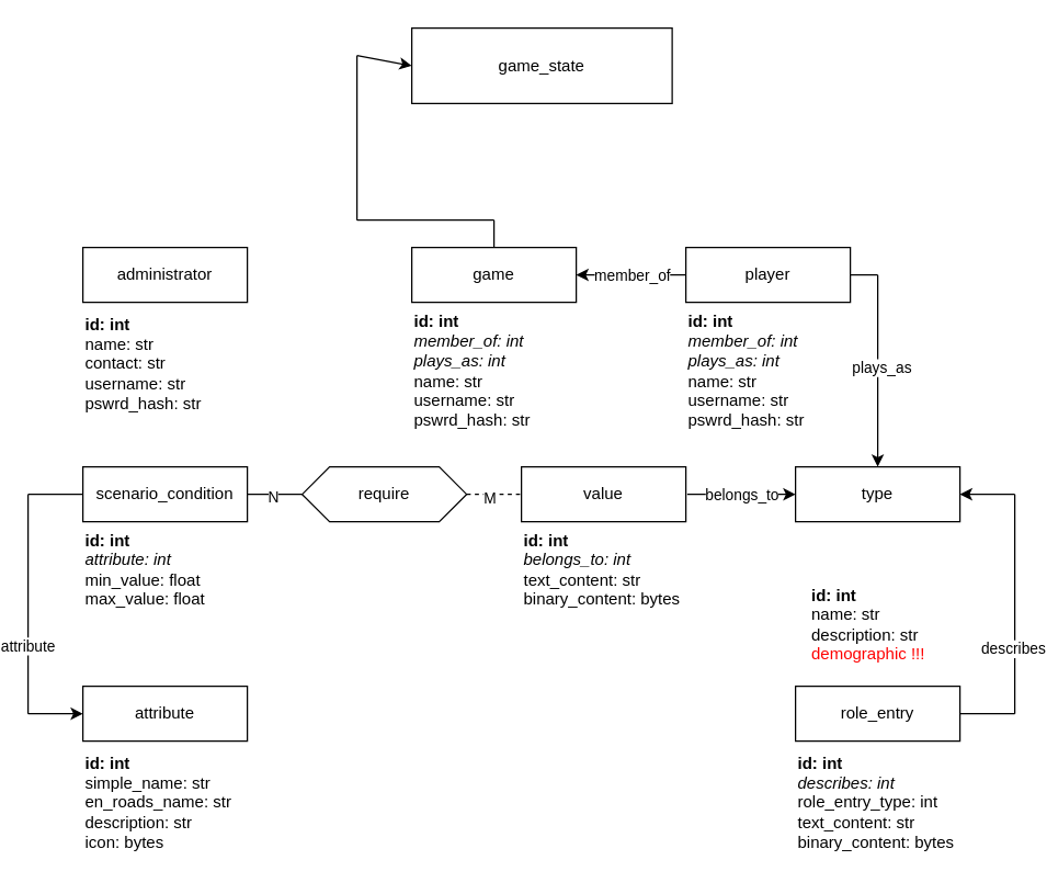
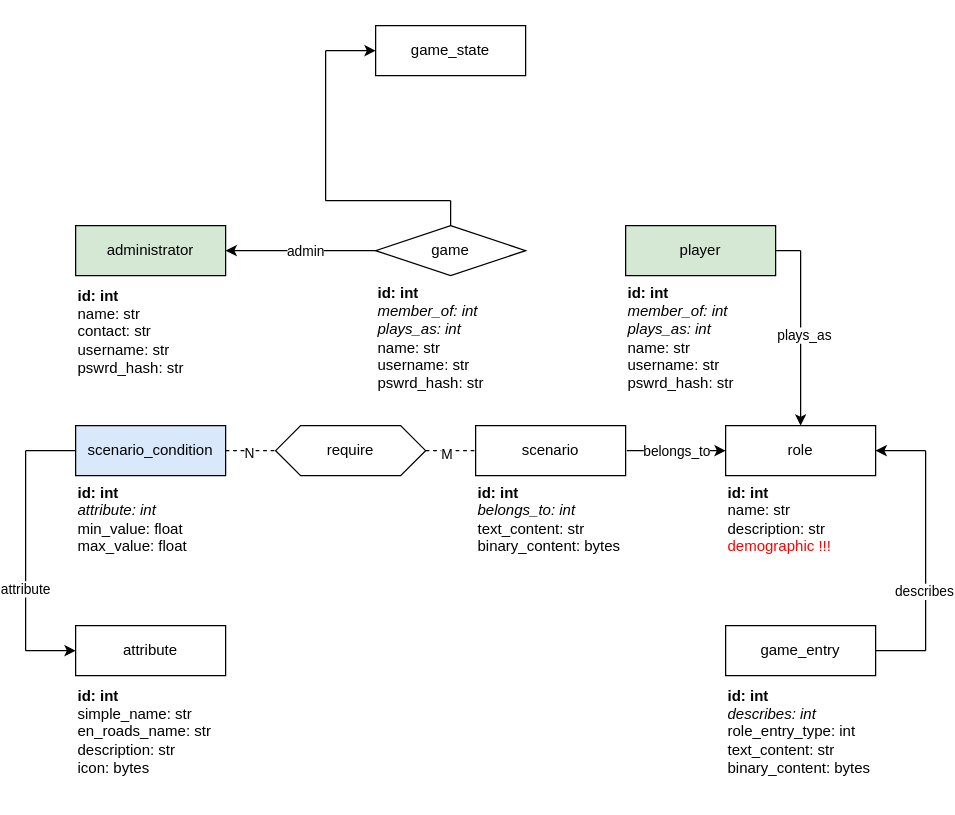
- <mxCell id="41" value="game_state" style="rounded=0;whiteSpace=wrap;html=1;" vertex="1" parent="1"><mxGeometry x="300" y="20" width="190" height="55" as="geometry" /></mxCell>
+ <mxCell id="41" value="game_state" style="rounded=0;whiteSpace=wrap;html=1;" vertex="1" parent="1"><mxGeometry x="300" y="20" width="120" height="40" as="geometry" /></mxCell>
- <mxCell id="29" value="administrator" style="rounded=0;whiteSpace=wrap;html=1;" vertex="1" parent="1"><mxGeometry x="60" y="180" width="120" height="40" as="geometry" /></mxCell>
+ <mxCell id="29" value="administrator" style="rounded=0;whiteSpace=wrap;html=1;fillColor=#d5e8d4;" vertex="1" parent="1"><mxGeometry x="60" y="180" width="120" height="40" as="geometry" /></mxCell>
+ <mxCell id="33" value="" style="endArrow=classic;html=1;rounded=0;exitX=0;exitY=0.5;exitDx=0;exitDy=0;entryX=1;entryY=0.5;entryDx=0;entryDy=0;" edge="1" parent="1" source="28" target="29"><mxGeometry width="50" height="50" relative="1" as="geometry"><mxPoint x="290" y="280" as="sourcePoint" /><mxPoint x="340" y="230" as="targetPoint" /></mxGeometry></mxCell>
+ <mxCell id="34" value="admin" style="edgeLabel;html=1;align=center;verticalAlign=middle;resizable=0;points=[];" vertex="1" connectable="0" parent="33"><mxGeometry x="-0.045" relative="1" as="geometry"><mxPoint as="offset" /></mxGeometry></mxCell>
- <mxCell id="28" value="game" style="rounded=0;whiteSpace=wrap;html=1;" vertex="1" parent="1"><mxGeometry x="300" y="180" width="120" height="40" as="geometry" /></mxCell>
+ <mxCell id="28" value="game" style="rhombus;whiteSpace=wrap;html=1;" vertex="1" parent="1"><mxGeometry x="300" y="180" width="120" height="40" as="geometry" /></mxCell>
- <mxCell id="39" value="" style="endArrow=classic;html=1;rounded=0;exitX=0;exitY=0.5;exitDx=0;exitDy=0;entryX=1;entryY=0.5;entryDx=0;entryDy=0;" edge="1" parent="1" source="30" target="28"><mxGeometry width="50" height="50" relative="1" as="geometry"><mxPoint x="340" y="420" as="sourcePoint" /><mxPoint x="390" y="370" as="targetPoint" /></mxGeometry></mxCell>
- <mxCell id="40" value="member_of" style="edgeLabel;html=1;align=center;verticalAlign=middle;resizable=0;points=[];" vertex="1" connectable="0" parent="39"><mxGeometry x="-0.206" y="-2" relative="1" as="geometry"><mxPoint x="-8" y="2" as="offset" /></mxGeometry></mxCell>
- <mxCell id="30" value="player" style="rounded=0;whiteSpace=wrap;html=1;" vertex="1" parent="1"><mxGeometry x="500" y="180" width="120" height="40" as="geometry" /></mxCell>
+ <mxCell id="30" value="player" style="rounded=0;whiteSpace=wrap;html=1;fillColor=#d5e8d4;" vertex="1" parent="1"><mxGeometry x="500" y="180" width="120" height="40" as="geometry" /></mxCell>
- <mxCell id="2" value="scenario_condition" style="rounded=0;whiteSpace=wrap;html=1;" vertex="1" parent="1"><mxGeometry x="60" y="340" width="120" height="40" as="geometry" /></mxCell>
+ <mxCell id="2" value="scenario_condition" style="rounded=0;whiteSpace=wrap;html=1;fillColor=#dae8fc;" vertex="1" parent="1"><mxGeometry x="60" y="340" width="120" height="40" as="geometry" /></mxCell>
- <mxCell id="6" value="" style="endArrow=none;html=1;rounded=0;exitX=1;exitY=0.5;exitDx=0;exitDy=0;entryX=0;entryY=0.5;entryDx=0;entryDy=0;" edge="1" parent="1" source="2" target="4"><mxGeometry width="50" height="50" relative="1" as="geometry"><mxPoint x="370" y="560" as="sourcePoint" /><mxPoint x="420" y="510" as="targetPoint" /></mxGeometry></mxCell>
+ <mxCell id="6" value="" style="endArrow=none;html=1;rounded=0;exitX=1;exitY=0.5;exitDx=0;exitDy=0;entryX=0;entryY=0.5;entryDx=0;entryDy=0;dashed=1;" edge="1" parent="1" source="2" target="4"><mxGeometry width="50" height="50" relative="1" as="geometry"><mxPoint x="370" y="560" as="sourcePoint" /><mxPoint x="420" y="510" as="targetPoint" /></mxGeometry></mxCell>
- <mxCell id="5" value="value" style="rounded=0;whiteSpace=wrap;html=1;" vertex="1" parent="1"><mxGeometry x="380" y="340" width="120" height="40" as="geometry" /></mxCell>
+ <mxCell id="5" value="scenario" style="rounded=0;whiteSpace=wrap;html=1;" vertex="1" parent="1"><mxGeometry x="380" y="340" width="120" height="40" as="geometry" /></mxCell>
- <mxCell id="3" value="type" style="rounded=0;whiteSpace=wrap;html=1;" vertex="1" parent="1"><mxGeometry x="580" y="340" width="120" height="40" as="geometry" /></mxCell>
+ <mxCell id="3" value="role" style="rounded=0;whiteSpace=wrap;html=1;" vertex="1" parent="1"><mxGeometry x="580" y="340" width="120" height="40" as="geometry" /></mxCell>
- <mxCell id="26" value="&lt;div&gt;&lt;b&gt;id: int&lt;/b&gt;&lt;/div&gt;&lt;div&gt;name: str&lt;div&gt;description: str&lt;br&gt;&lt;/div&gt;&lt;/div&gt;&lt;div&gt;&lt;font color=&quot;#ff0000&quot;&gt;demographic !!!&lt;/font&gt;&lt;/div&gt;" style="text;html=1;align=left;verticalAlign=middle;resizable=0;points=[];autosize=1;strokeColor=none;fillColor=none;" vertex="1" parent="1"><mxGeometry x="590" y="420" width="110" height="70" as="geometry" /></mxCell>
+ <mxCell id="26" value="&lt;div&gt;&lt;b&gt;id: int&lt;/b&gt;&lt;/div&gt;&lt;div&gt;name: str&lt;div&gt;description: str&lt;br&gt;&lt;/div&gt;&lt;/div&gt;&lt;div&gt;&lt;font color=&quot;#ff0000&quot;&gt;demographic !!!&lt;/font&gt;&lt;/div&gt;" style="text;html=1;align=left;verticalAlign=middle;resizable=0;points=[];autosize=1;strokeColor=none;fillColor=none;" vertex="1" parent="1"><mxGeometry x="580" y="380" width="110" height="70" as="geometry" /></mxCell>
- <mxCell id="21" value="role_entry" style="rounded=0;whiteSpace=wrap;html=1;" vertex="1" parent="1"><mxGeometry x="580" y="500" width="120" height="40" as="geometry" /></mxCell>
+ <mxCell id="21" value="game_entry" style="rounded=0;whiteSpace=wrap;html=1;" vertex="1" parent="1"><mxGeometry x="580" y="500" width="120" height="40" as="geometry" /></mxCell>
